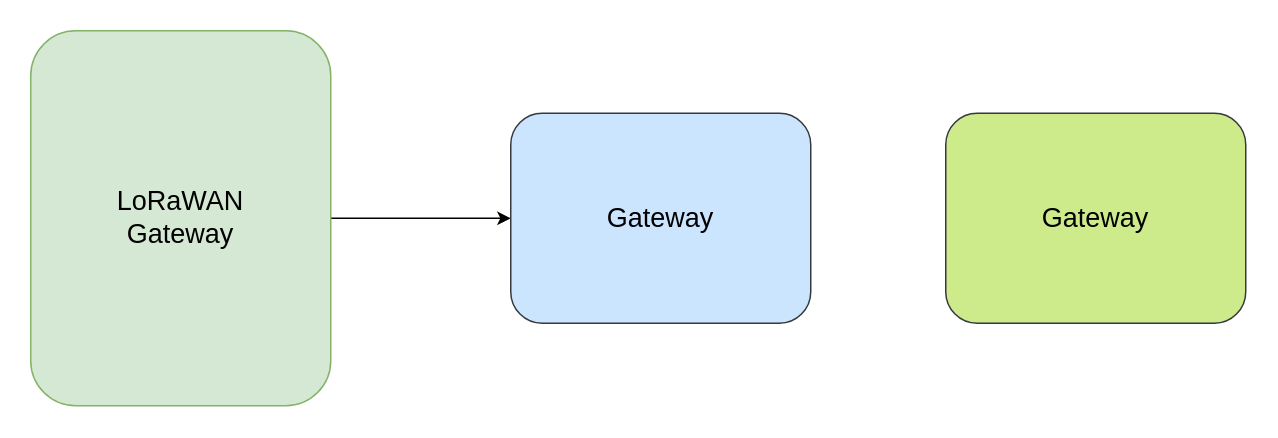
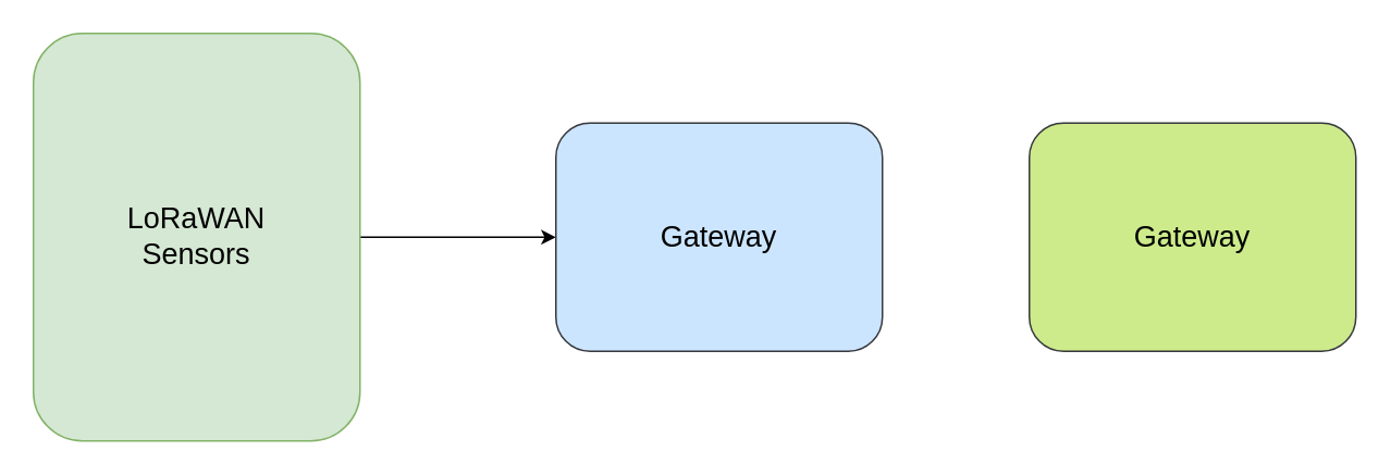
- <mxCell id="3" value="&lt;font style=&quot;font-size: 18px;&quot;&gt;LoRaWAN&lt;/font&gt;&lt;div style=&quot;font-size: 18px;&quot;&gt;&lt;font style=&quot;font-size: 18px;&quot;&gt;Gateway&lt;/font&gt;&lt;/div&gt;" style="rounded=1;whiteSpace=wrap;html=1;fillColor=#d5e8d4;strokeColor=#82b366;" vertex="1" parent="1"><mxGeometry x="20" y="20" width="200" height="250" as="geometry" /></mxCell>
+ <mxCell id="3" value="&lt;font style=&quot;font-size: 18px;&quot;&gt;LoRaWAN&lt;/font&gt;&lt;div style=&quot;font-size: 18px;&quot;&gt;&lt;font style=&quot;font-size: 18px;&quot;&gt;Sensors&lt;/font&gt;&lt;/div&gt;" style="rounded=1;whiteSpace=wrap;html=1;fillColor=#d5e8d4;strokeColor=#82b366;" vertex="1" parent="1"><mxGeometry x="20" y="20" width="200" height="250" as="geometry" /></mxCell>
